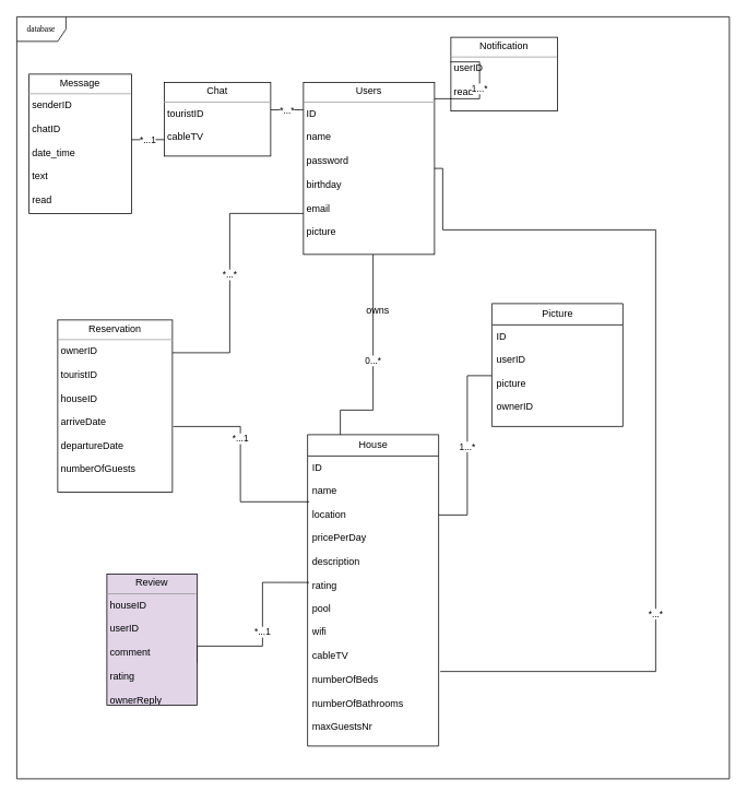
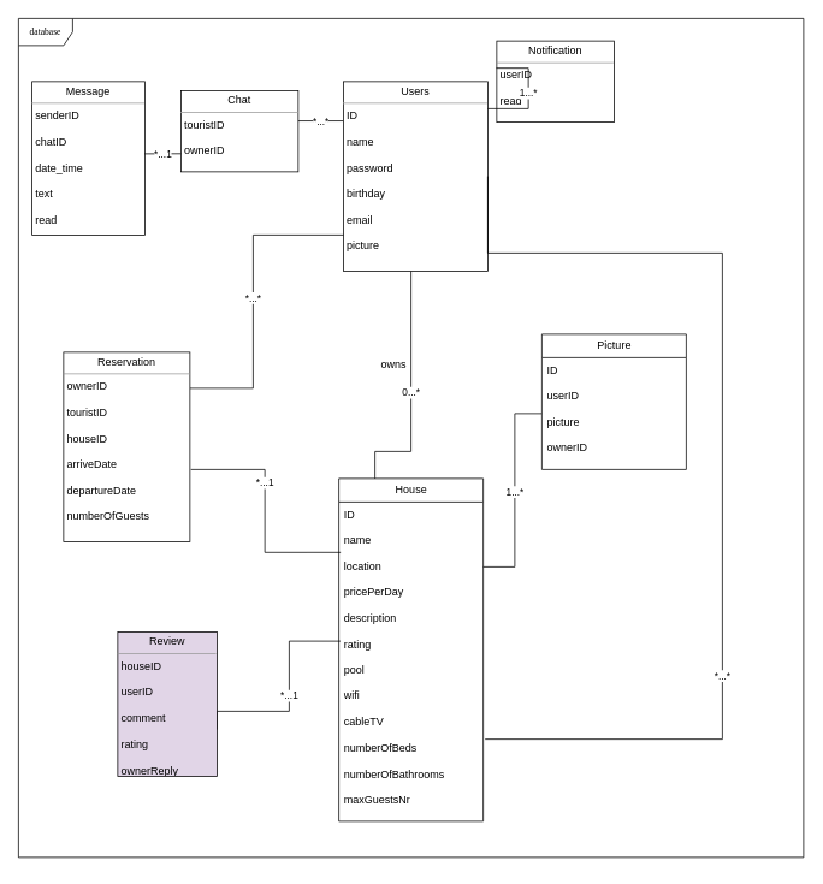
- <mxCell id="7" value="&lt;p style=&quot;margin: 0px ; margin-top: 4px ; text-align: center&quot;&gt;Chat&lt;/p&gt;&lt;hr size=&quot;1&quot;&gt;&lt;p style=&quot;margin: 0px ; margin-left: 4px&quot;&gt;touristID&lt;/p&gt;&lt;p style=&quot;margin: 0px ; margin-left: 4px&quot;&gt;&lt;br&gt;&lt;/p&gt;&lt;p style=&quot;margin: 0px ; margin-left: 4px&quot;&gt;cableTV&lt;/p&gt;&lt;p style=&quot;margin: 0px ; margin-left: 4px&quot;&gt;&lt;br&gt;&lt;/p&gt;&lt;hr size=&quot;1&quot;&gt;" style="verticalAlign=top;align=left;overflow=fill;fontSize=12;fontFamily=Helvetica;html=1;rounded=0;shadow=0;comic=0;labelBackgroundColor=none;strokeColor=#000000;strokeWidth=1;fillColor=#ffffff;" parent="1" vertex="1"><mxGeometry x="200" y="100" width="130" height="90" as="geometry" /></mxCell>
+ <mxCell id="7" value="&lt;p style=&quot;margin: 0px ; margin-top: 4px ; text-align: center&quot;&gt;Chat&lt;/p&gt;&lt;hr size=&quot;1&quot;&gt;&lt;p style=&quot;margin: 0px ; margin-left: 4px&quot;&gt;touristID&lt;/p&gt;&lt;p style=&quot;margin: 0px ; margin-left: 4px&quot;&gt;&lt;br&gt;&lt;/p&gt;&lt;p style=&quot;margin: 0px ; margin-left: 4px&quot;&gt;ownerID&lt;/p&gt;&lt;p style=&quot;margin: 0px ; margin-left: 4px&quot;&gt;&lt;br&gt;&lt;/p&gt;&lt;hr size=&quot;1&quot;&gt;" style="verticalAlign=top;align=left;overflow=fill;fontSize=12;fontFamily=Helvetica;html=1;rounded=0;shadow=0;comic=0;labelBackgroundColor=none;strokeColor=#000000;strokeWidth=1;fillColor=#ffffff;" parent="1" vertex="1"><mxGeometry x="200" y="100" width="130" height="90" as="geometry" /></mxCell>
- <mxCell id="9" value="&lt;p style=&quot;margin: 0px ; margin-top: 4px ; text-align: center&quot;&gt;Users&lt;/p&gt;&lt;hr size=&quot;1&quot;&gt;&lt;p style=&quot;margin: 0px ; margin-left: 4px&quot;&gt;ID&lt;/p&gt;&lt;p style=&quot;margin: 0px ; margin-left: 4px&quot;&gt;&lt;br&gt;&lt;/p&gt;&lt;p style=&quot;margin: 0px ; margin-left: 4px&quot;&gt;name&lt;/p&gt;&lt;p style=&quot;margin: 0px ; margin-left: 4px&quot;&gt;&lt;br&gt;&lt;/p&gt;&lt;p style=&quot;margin: 0px ; margin-left: 4px&quot;&gt;password&lt;/p&gt;&lt;p style=&quot;margin: 0px ; margin-left: 4px&quot;&gt;&lt;br&gt;&lt;/p&gt;&lt;p style=&quot;margin: 0px ; margin-left: 4px&quot;&gt;birthday&lt;/p&gt;&lt;p style=&quot;margin: 0px ; margin-left: 4px&quot;&gt;&lt;br&gt;&lt;/p&gt;&lt;p style=&quot;margin: 0px ; margin-left: 4px&quot;&gt;email&lt;/p&gt;&lt;p style=&quot;margin: 0px ; margin-left: 4px&quot;&gt;&lt;br&gt;&lt;/p&gt;&lt;p style=&quot;margin: 0px ; margin-left: 4px&quot;&gt;picture&lt;br&gt;&lt;/p&gt;&lt;p style=&quot;margin: 0px ; margin-left: 4px&quot;&gt;&lt;br&gt;&lt;/p&gt;" style="verticalAlign=top;align=left;overflow=fill;fontSize=12;fontFamily=Helvetica;html=1;rounded=0;shadow=0;comic=0;labelBackgroundColor=none;strokeColor=#000000;strokeWidth=1;fillColor=#ffffff;" parent="1" vertex="1"><mxGeometry x="370" y="100" width="160" height="210" as="geometry" /></mxCell>
+ <mxCell id="9" value="&lt;p style=&quot;margin: 0px ; margin-top: 4px ; text-align: center&quot;&gt;Users&lt;/p&gt;&lt;hr size=&quot;1&quot;&gt;&lt;p style=&quot;margin: 0px ; margin-left: 4px&quot;&gt;ID&lt;/p&gt;&lt;p style=&quot;margin: 0px ; margin-left: 4px&quot;&gt;&lt;br&gt;&lt;/p&gt;&lt;p style=&quot;margin: 0px ; margin-left: 4px&quot;&gt;name&lt;/p&gt;&lt;p style=&quot;margin: 0px ; margin-left: 4px&quot;&gt;&lt;br&gt;&lt;/p&gt;&lt;p style=&quot;margin: 0px ; margin-left: 4px&quot;&gt;password&lt;/p&gt;&lt;p style=&quot;margin: 0px ; margin-left: 4px&quot;&gt;&lt;br&gt;&lt;/p&gt;&lt;p style=&quot;margin: 0px ; margin-left: 4px&quot;&gt;birthday&lt;/p&gt;&lt;p style=&quot;margin: 0px ; margin-left: 4px&quot;&gt;&lt;br&gt;&lt;/p&gt;&lt;p style=&quot;margin: 0px ; margin-left: 4px&quot;&gt;email&lt;/p&gt;&lt;p style=&quot;margin: 0px ; margin-left: 4px&quot;&gt;&lt;br&gt;&lt;/p&gt;&lt;p style=&quot;margin: 0px ; margin-left: 4px&quot;&gt;picture&lt;br&gt;&lt;/p&gt;&lt;p style=&quot;margin: 0px ; margin-left: 4px&quot;&gt;&lt;br&gt;&lt;/p&gt;" style="verticalAlign=top;align=left;overflow=fill;fontSize=12;fontFamily=Helvetica;html=1;rounded=0;shadow=0;comic=0;labelBackgroundColor=none;strokeColor=#000000;strokeWidth=1;fillColor=#ffffff;" parent="1" vertex="1"><mxGeometry x="380" y="90" width="160" height="210" as="geometry" /></mxCell>
- <mxCell id="19" value="owns" style="text;html=1;" parent="1" vertex="1"><mxGeometry x="445" y="365" width="50" height="30" as="geometry" /></mxCell>
+ <mxCell id="19" value="owns" style="text;html=1;" parent="1" vertex="1"><mxGeometry x="420" y="390" width="50" height="30" as="geometry" /></mxCell>
